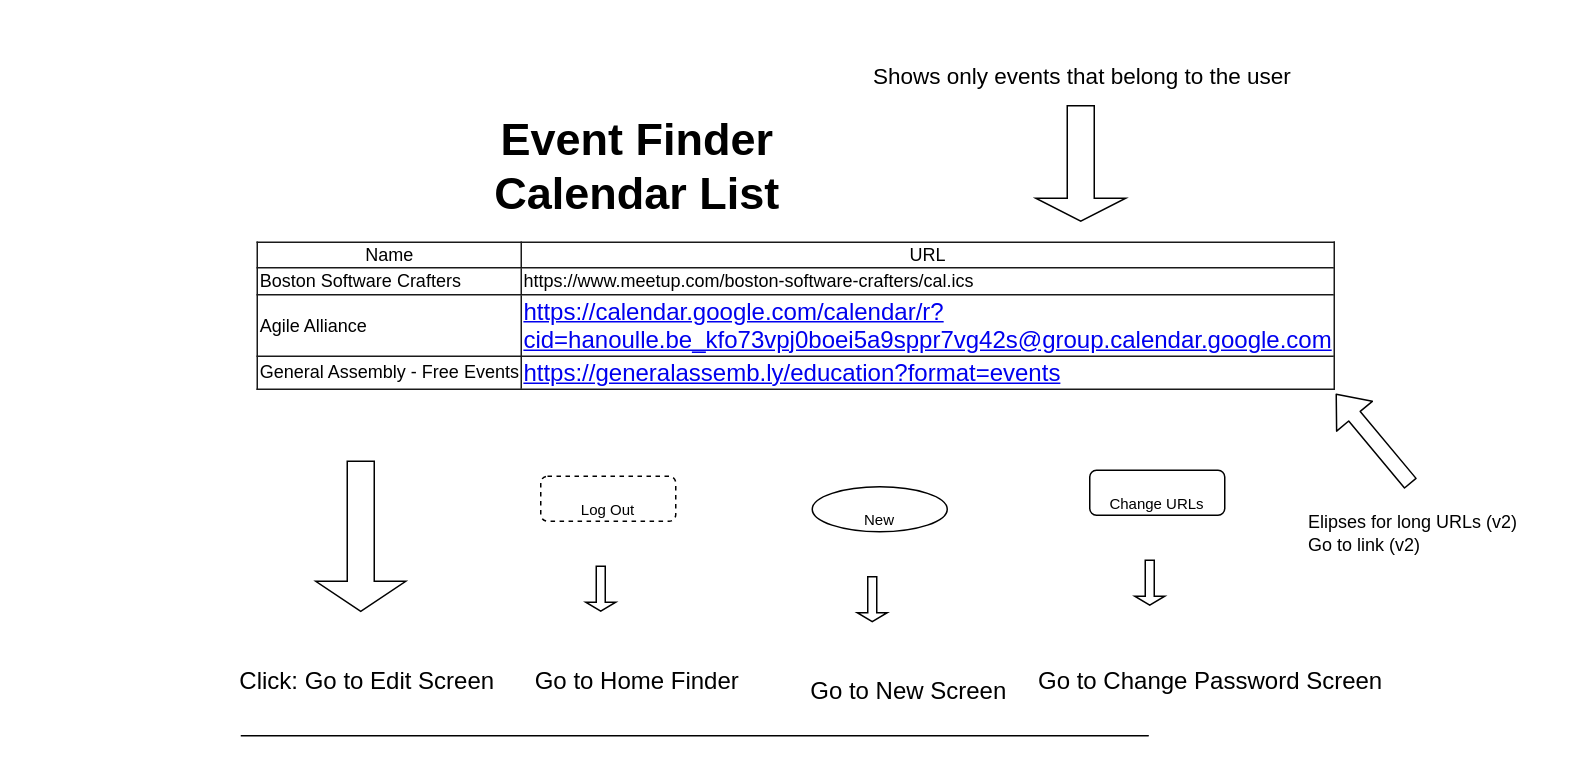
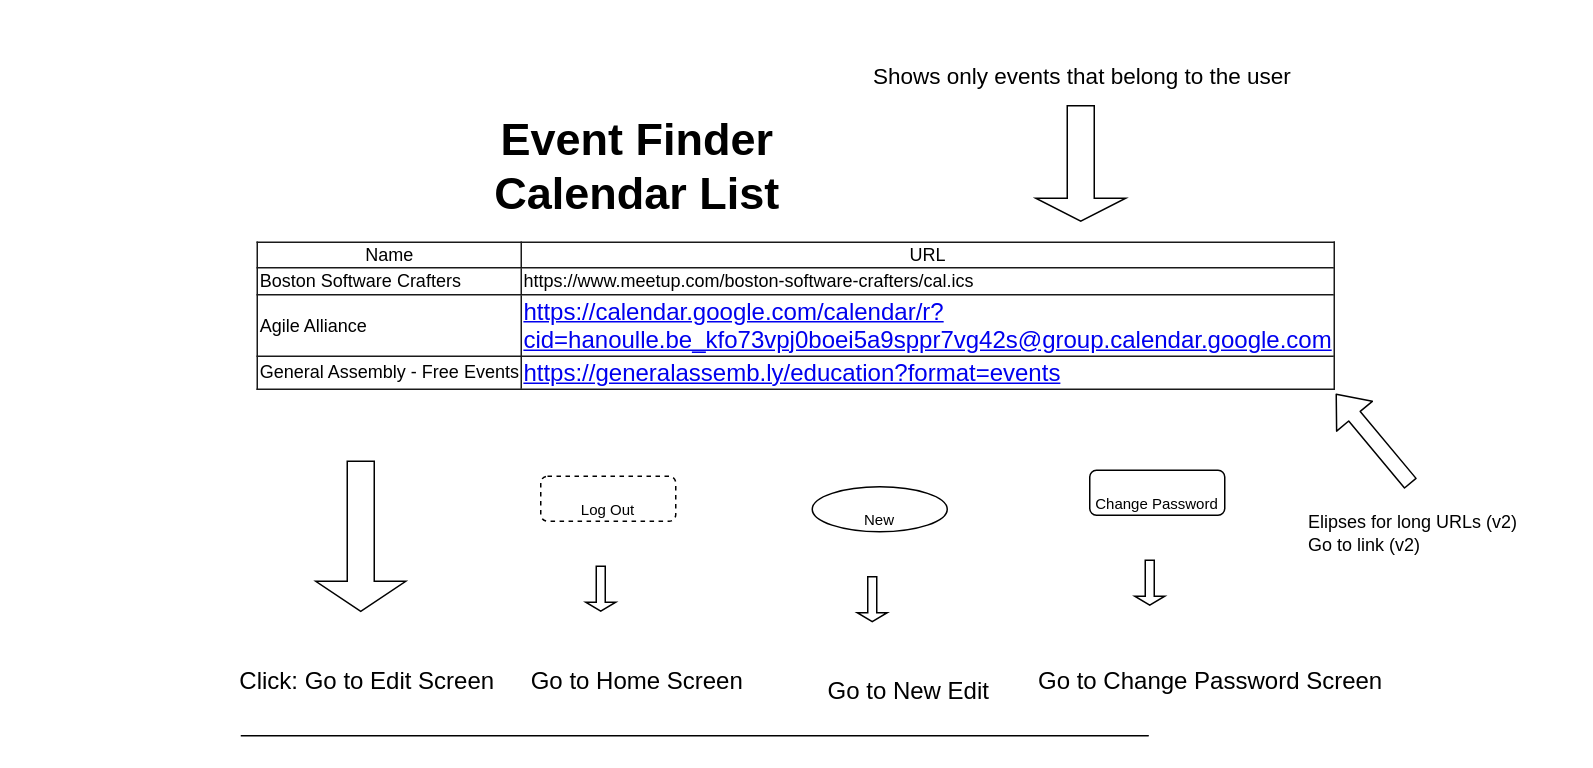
- <mxCell id="12" value="&lt;font size=&quot;1&quot;&gt;Change URLs&lt;/font&gt;" style="rounded=1;whiteSpace=wrap;html=1;strokeColor=#000000;fontSize=30;" parent="1" vertex="1"><mxGeometry x="726" y="313" width="90" height="30" as="geometry" /></mxCell>
+ <mxCell id="12" value="&lt;font size=&quot;1&quot;&gt;Change Password&lt;/font&gt;" style="rounded=1;whiteSpace=wrap;html=1;strokeColor=#000000;fontSize=30;" parent="1" vertex="1"><mxGeometry x="726" y="313" width="90" height="30" as="geometry" /></mxCell>
- <mxCell id="8" value="&lt;font style=&quot;font-size: 16px&quot;&gt;Go to Home Finder&lt;/font&gt;" style="text;html=1;align=center;verticalAlign=middle;resizable=0;points=[];autosize=1;fontSize=30;" parent="1" vertex="1"><mxGeometry x="344" y="423" width="160" height="50" as="geometry" /></mxCell>
+ <mxCell id="8" value="&lt;font style=&quot;font-size: 16px&quot;&gt;Go to Home Screen&lt;/font&gt;" style="text;html=1;align=center;verticalAlign=middle;resizable=0;points=[];autosize=1;fontSize=30;" parent="1" vertex="1"><mxGeometry x="344" y="423" width="160" height="50" as="geometry" /></mxCell>
- <mxCell id="19" value="&lt;font style=&quot;font-size: 16px&quot;&gt;Go to New Screen&lt;/font&gt;" style="text;html=1;align=center;verticalAlign=middle;resizable=0;points=[];autosize=1;fontSize=30;" parent="1" vertex="1"><mxGeometry x="530" y="430" width="150" height="50" as="geometry" /></mxCell>
+ <mxCell id="19" value="&lt;font style=&quot;font-size: 16px&quot;&gt;Go to New Edit&lt;/font&gt;" style="text;html=1;align=center;verticalAlign=middle;resizable=0;points=[];autosize=1;fontSize=30;" parent="1" vertex="1"><mxGeometry x="530" y="430" width="150" height="50" as="geometry" /></mxCell>
